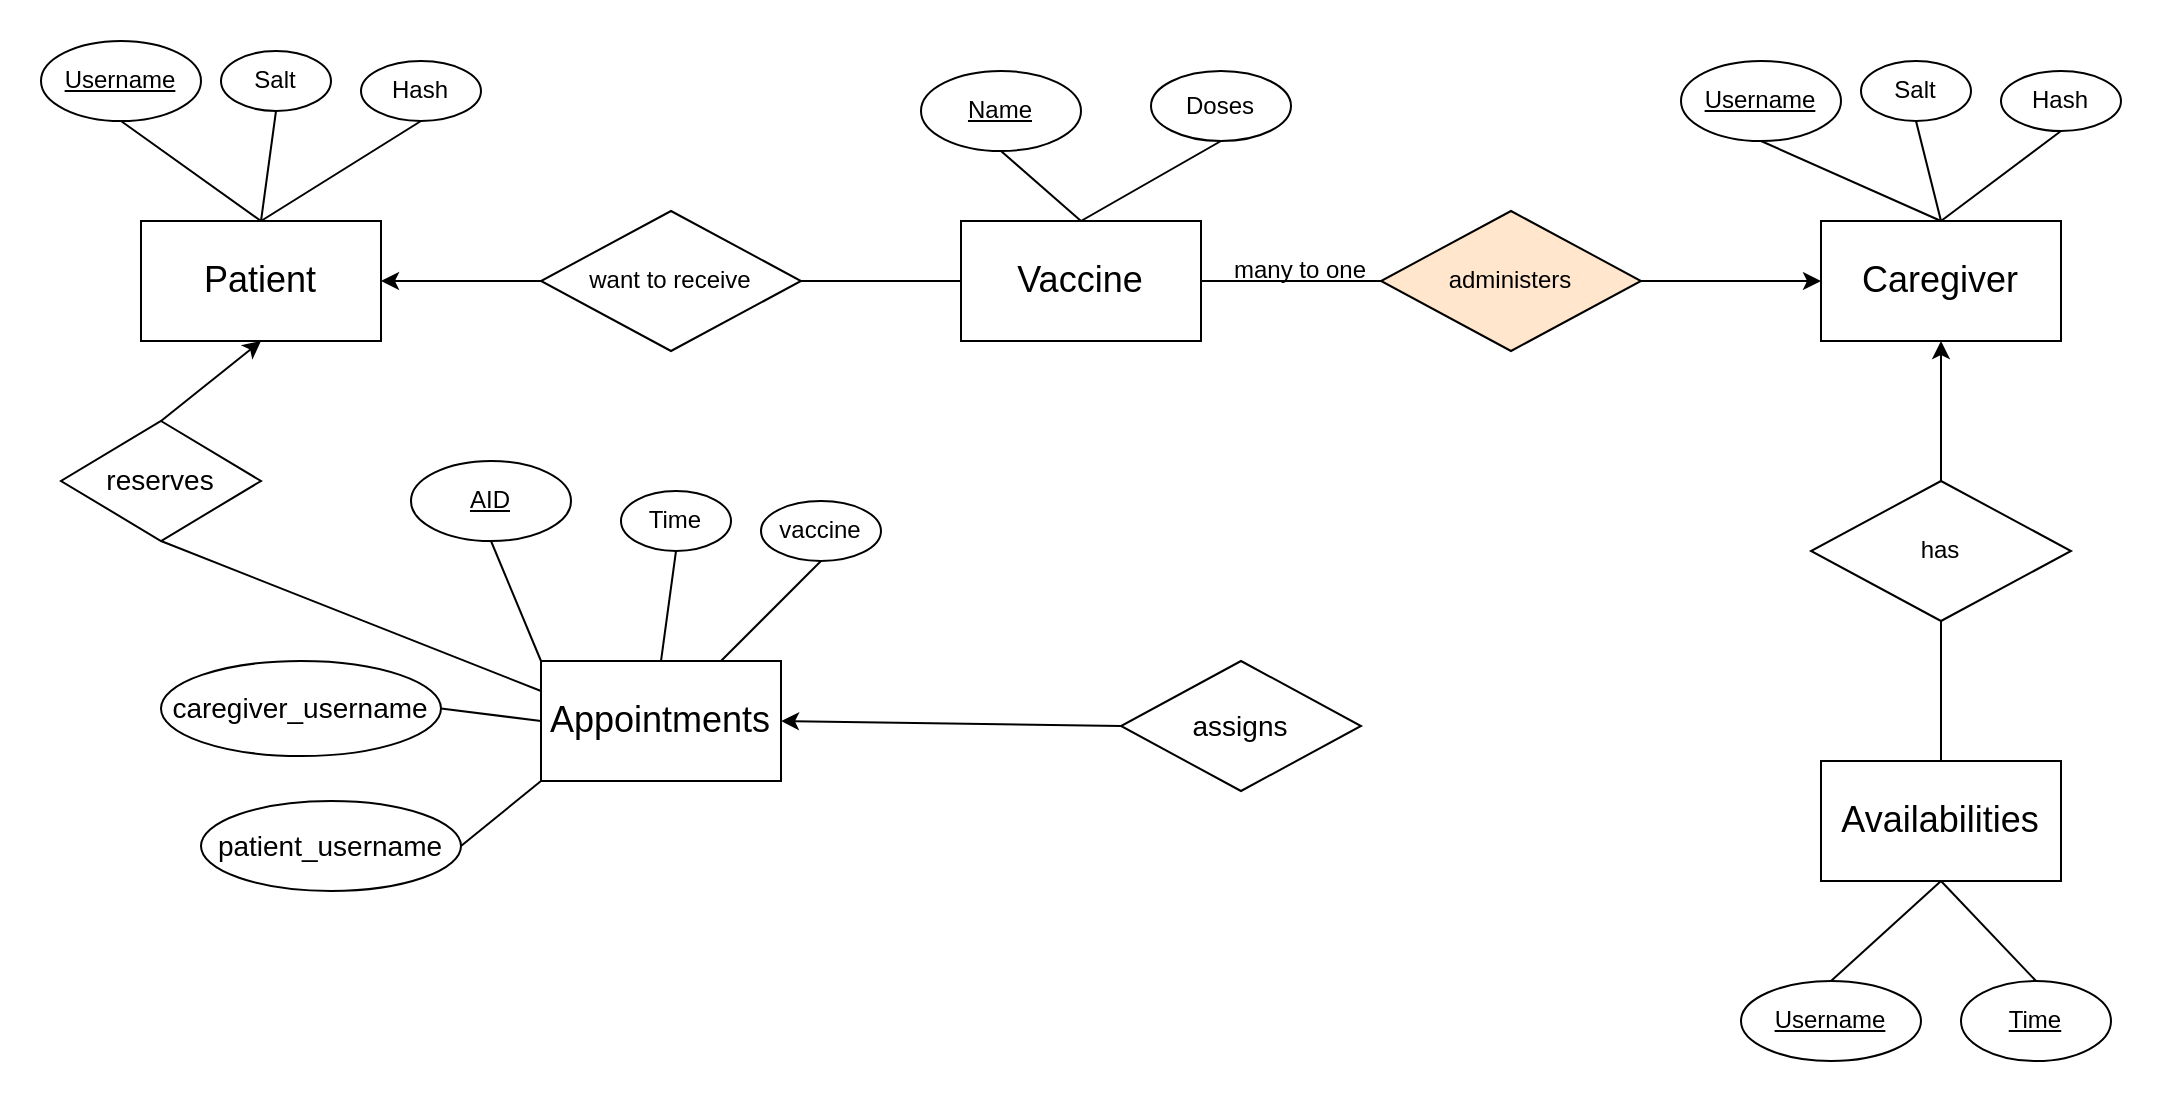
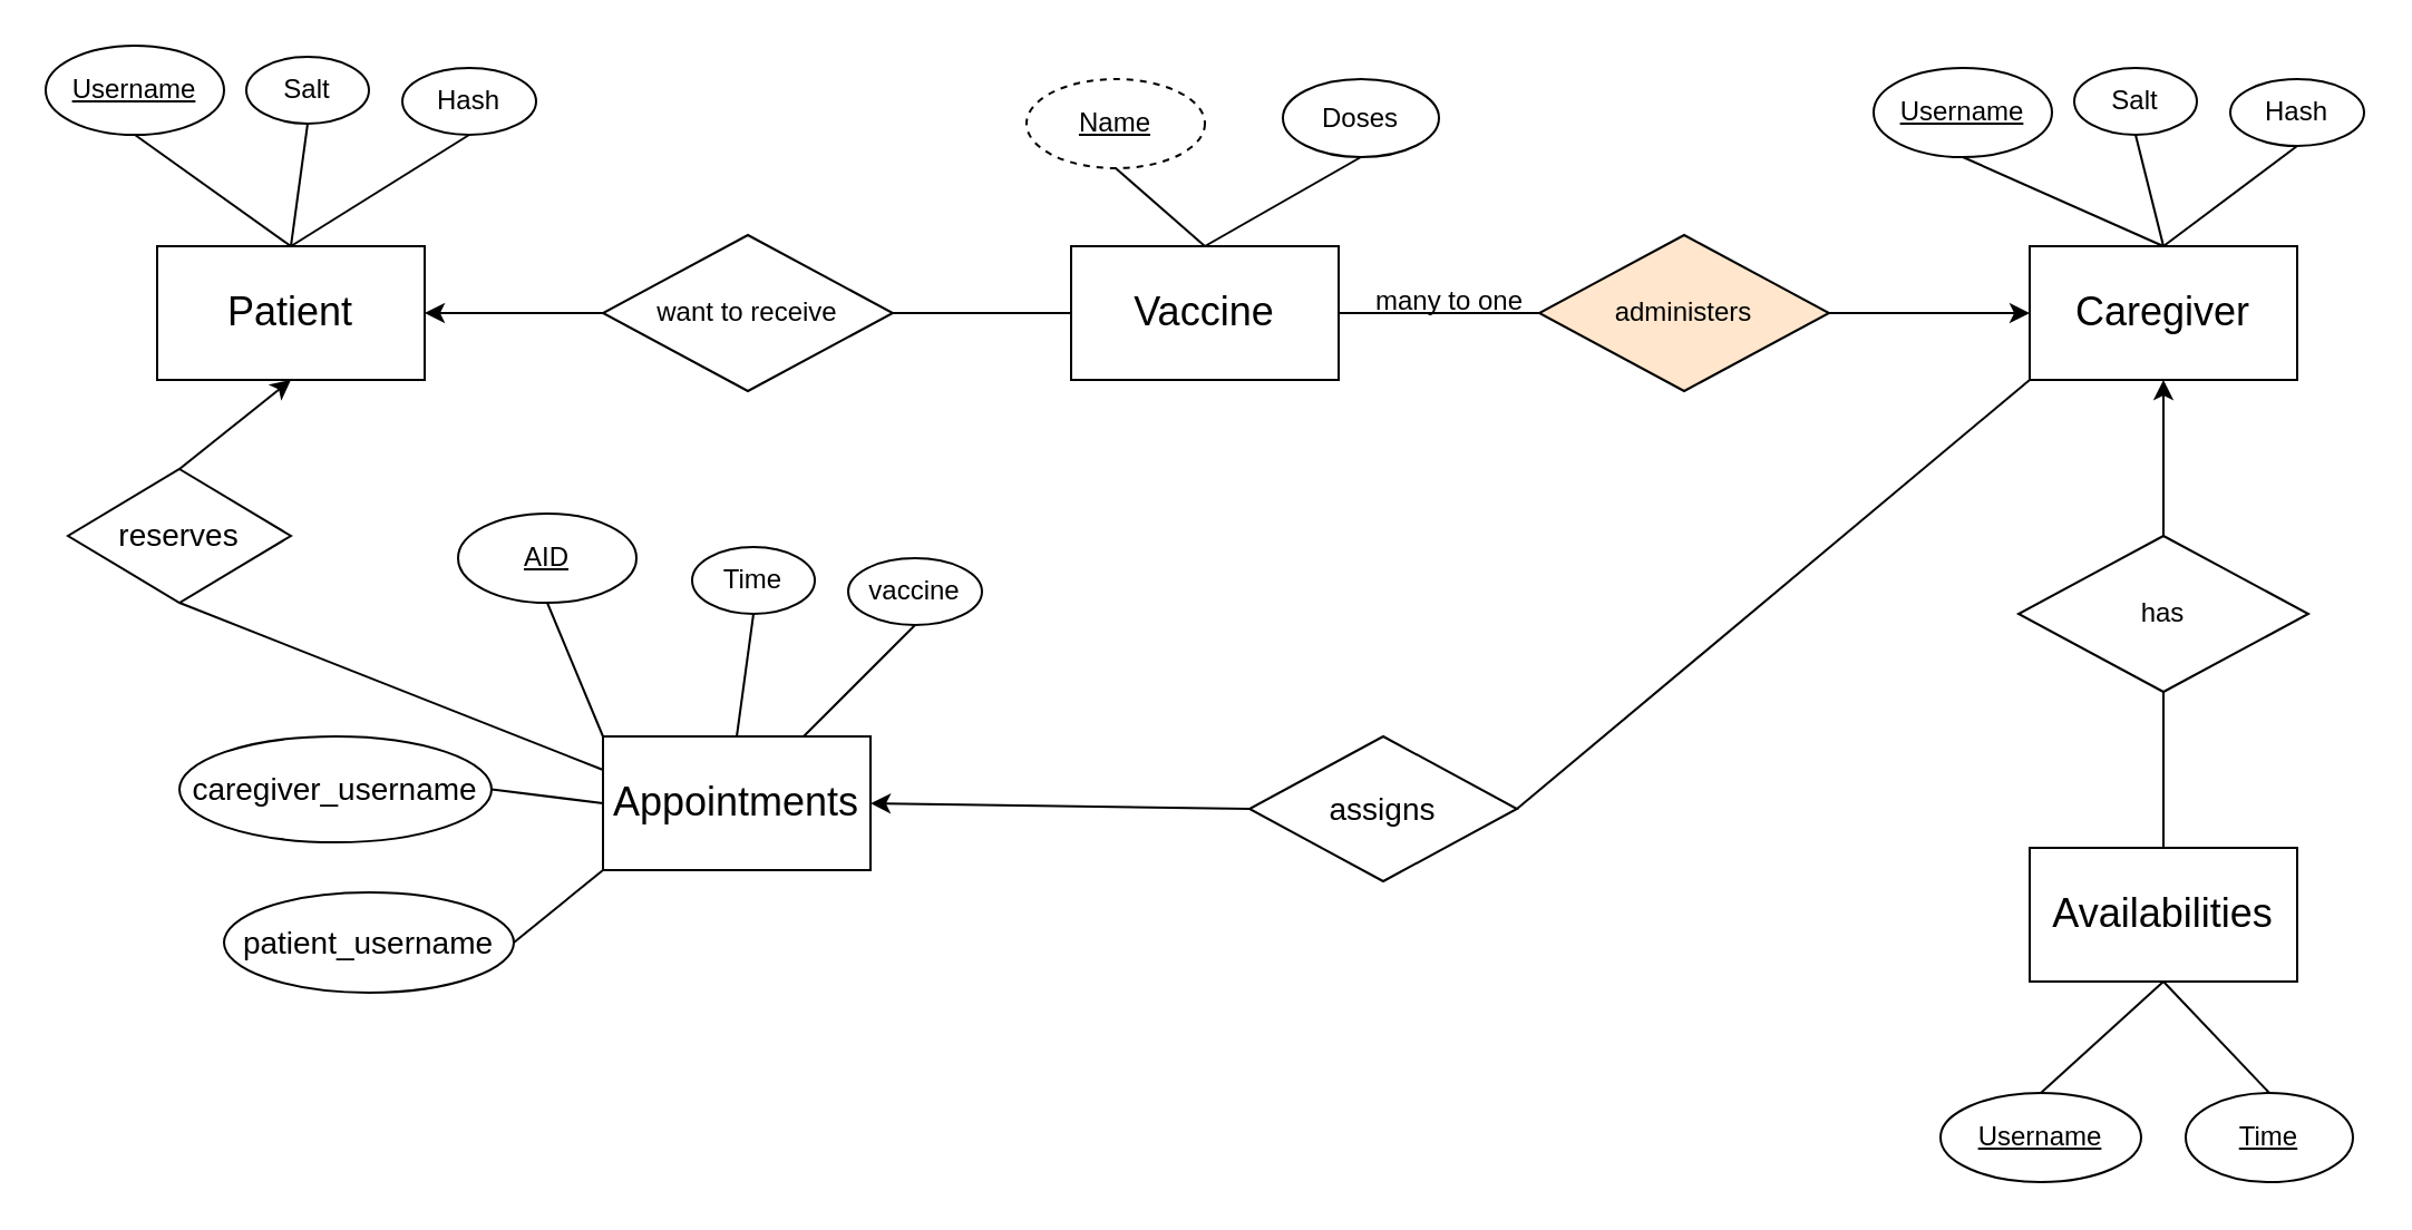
- <mxCell id="19" value="&lt;u&gt;Name&lt;/u&gt;" style="ellipse;whiteSpace=wrap;html=1;" parent="1" vertex="1"><mxGeometry x="460" y="35" width="80" height="40" as="geometry" /></mxCell>
+ <mxCell id="19" value="&lt;u&gt;Name&lt;/u&gt;" style="ellipse;whiteSpace=wrap;html=1;dashed=1;" parent="1" vertex="1"><mxGeometry x="460" y="35" width="80" height="40" as="geometry" /></mxCell>
+ <mxCell id="51" value="" style="endArrow=none;html=1;rounded=0;fontSize=14;entryX=0;entryY=1;entryDx=0;entryDy=0;exitX=1;exitY=0.5;exitDx=0;exitDy=0;" edge="1" parent="1" source="50" target="26"><mxGeometry width="50" height="50" relative="1" as="geometry"><mxPoint x="510" y="240" as="sourcePoint" /><mxPoint x="560" y="190" as="targetPoint" /></mxGeometry></mxCell>
